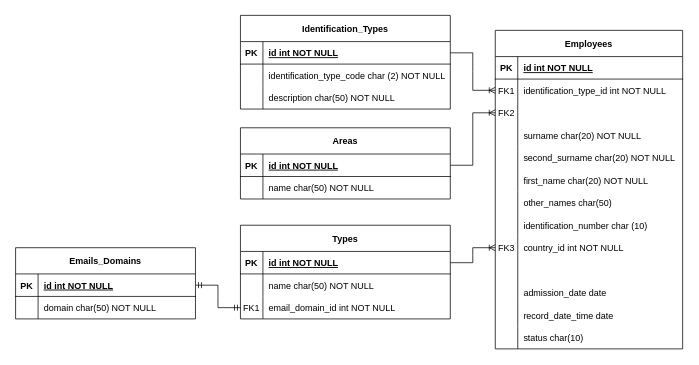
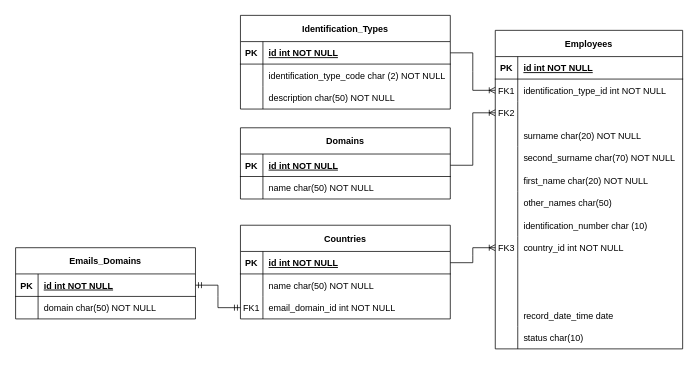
- <mxCell id="50" value="Areas" style="shape=table;startSize=35;container=1;collapsible=1;childLayout=tableLayout;fixedRows=1;rowLines=0;fontStyle=1;align=center;resizeLast=1;" parent="1" vertex="1"><mxGeometry x="320" y="170" width="280" height="95" as="geometry" /></mxCell>
+ <mxCell id="50" value="Domains" style="shape=table;startSize=35;container=1;collapsible=1;childLayout=tableLayout;fixedRows=1;rowLines=0;fontStyle=1;align=center;resizeLast=1;" parent="1" vertex="1"><mxGeometry x="320" y="170" width="280" height="95" as="geometry" /></mxCell>
- <mxCell id="16" value="second_surname char(20) NOT NULL" style="shape=partialRectangle;overflow=hidden;connectable=0;fillColor=none;top=0;left=0;bottom=0;right=0;align=left;spacingLeft=6;fontStyle=0" parent="14" vertex="1"><mxGeometry x="30" width="220" height="30" as="geometry"><mxRectangle width="220" height="30" as="alternateBounds" /></mxGeometry></mxCell>
+ <mxCell id="16" value="second_surname char(70) NOT NULL" style="shape=partialRectangle;overflow=hidden;connectable=0;fillColor=none;top=0;left=0;bottom=0;right=0;align=left;spacingLeft=6;fontStyle=0" parent="14" vertex="1"><mxGeometry x="30" width="220" height="30" as="geometry"><mxRectangle width="220" height="30" as="alternateBounds" /></mxGeometry></mxCell>
- <mxCell id="64" value="Types" style="shape=table;startSize=35;container=1;collapsible=1;childLayout=tableLayout;fixedRows=1;rowLines=0;fontStyle=1;align=center;resizeLast=1;" parent="1" vertex="1"><mxGeometry x="320" y="300" width="280" height="125" as="geometry" /></mxCell>
+ <mxCell id="64" value="Countries" style="shape=table;startSize=35;container=1;collapsible=1;childLayout=tableLayout;fixedRows=1;rowLines=0;fontStyle=1;align=center;resizeLast=1;" parent="1" vertex="1"><mxGeometry x="320" y="300" width="280" height="125" as="geometry" /></mxCell>
- <mxCell id="33" value="admission_date date" style="shape=partialRectangle;overflow=hidden;connectable=0;fillColor=none;top=0;left=0;bottom=0;right=0;align=left;spacingLeft=6;fontStyle=0" parent="31" vertex="1"><mxGeometry x="30" width="220" height="30" as="geometry"><mxRectangle width="220" height="30" as="alternateBounds" /></mxGeometry></mxCell>
